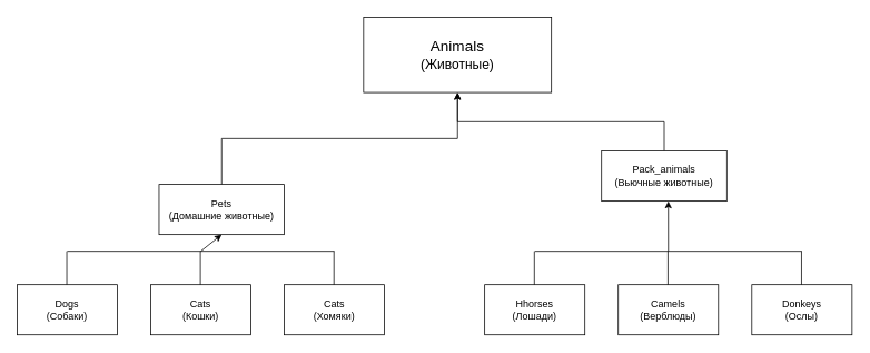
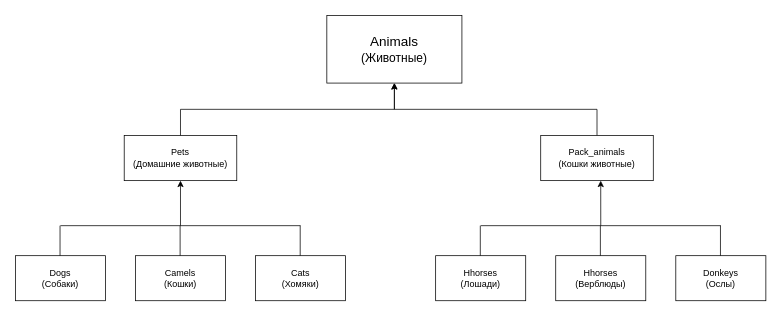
- <mxCell id="2" value="&lt;font style=&quot;font-size: 18px;&quot;&gt;Animals&lt;/font&gt;&lt;div&gt;&lt;font size=&quot;3&quot;&gt;(Животные)&lt;/font&gt;&lt;/div&gt;" style="rounded=0;whiteSpace=wrap;html=1;" vertex="1" parent="1"><mxGeometry x="435" y="20" width="225" height="90" as="geometry" /></mxCell>
+ <mxCell id="2" value="&lt;font style=&quot;font-size: 18px;&quot;&gt;Animals&lt;/font&gt;&lt;div&gt;&lt;font size=&quot;3&quot;&gt;(Животные)&lt;/font&gt;&lt;/div&gt;" style="rounded=0;whiteSpace=wrap;html=1;" vertex="1" parent="1"><mxGeometry x="435" y="20" width="180" height="90" as="geometry" /></mxCell>
- <mxCell id="6" value="Pack_animals&lt;div&gt;(Вьючные животные)&lt;/div&gt;" style="rounded=0;whiteSpace=wrap;html=1;" vertex="1" parent="1"><mxGeometry x="720" y="180" width="150" height="60" as="geometry" /></mxCell>
+ <mxCell id="6" value="Pack_animals&lt;div&gt;(Кошки животные)&lt;/div&gt;" style="rounded=0;whiteSpace=wrap;html=1;" vertex="1" parent="1"><mxGeometry x="720" y="180" width="150" height="60" as="geometry" /></mxCell>
- <mxCell id="4" value="Pets&lt;div&gt;(Домашние животные)&lt;/div&gt;" style="rounded=0;whiteSpace=wrap;html=1;" vertex="1" parent="1"><mxGeometry x="190" y="220" width="150" height="60" as="geometry" /></mxCell>
+ <mxCell id="4" value="Pets&lt;div&gt;(Домашние животные)&lt;/div&gt;" style="rounded=0;whiteSpace=wrap;html=1;" vertex="1" parent="1"><mxGeometry x="165" y="180" width="150" height="60" as="geometry" /></mxCell>
- <mxCell id="8" value="Cats&lt;div&gt;(Кошки)&lt;/div&gt;" style="rounded=0;whiteSpace=wrap;html=1;" vertex="1" parent="1"><mxGeometry x="180" y="340" width="120" height="60" as="geometry" /></mxCell>
+ <mxCell id="8" value="Camels&lt;div&gt;(Кошки)&lt;/div&gt;" style="rounded=0;whiteSpace=wrap;html=1;" vertex="1" parent="1"><mxGeometry x="180" y="340" width="120" height="60" as="geometry" /></mxCell>
- <mxCell id="11" value="Camels&lt;div&gt;(Верблюды)&lt;/div&gt;" style="rounded=0;whiteSpace=wrap;html=1;" vertex="1" parent="1"><mxGeometry x="740" y="340" width="120" height="60" as="geometry" /></mxCell>
+ <mxCell id="11" value="Hhorses&lt;div&gt;(Верблюды)&lt;/div&gt;" style="rounded=0;whiteSpace=wrap;html=1;" vertex="1" parent="1"><mxGeometry x="740" y="340" width="120" height="60" as="geometry" /></mxCell>
